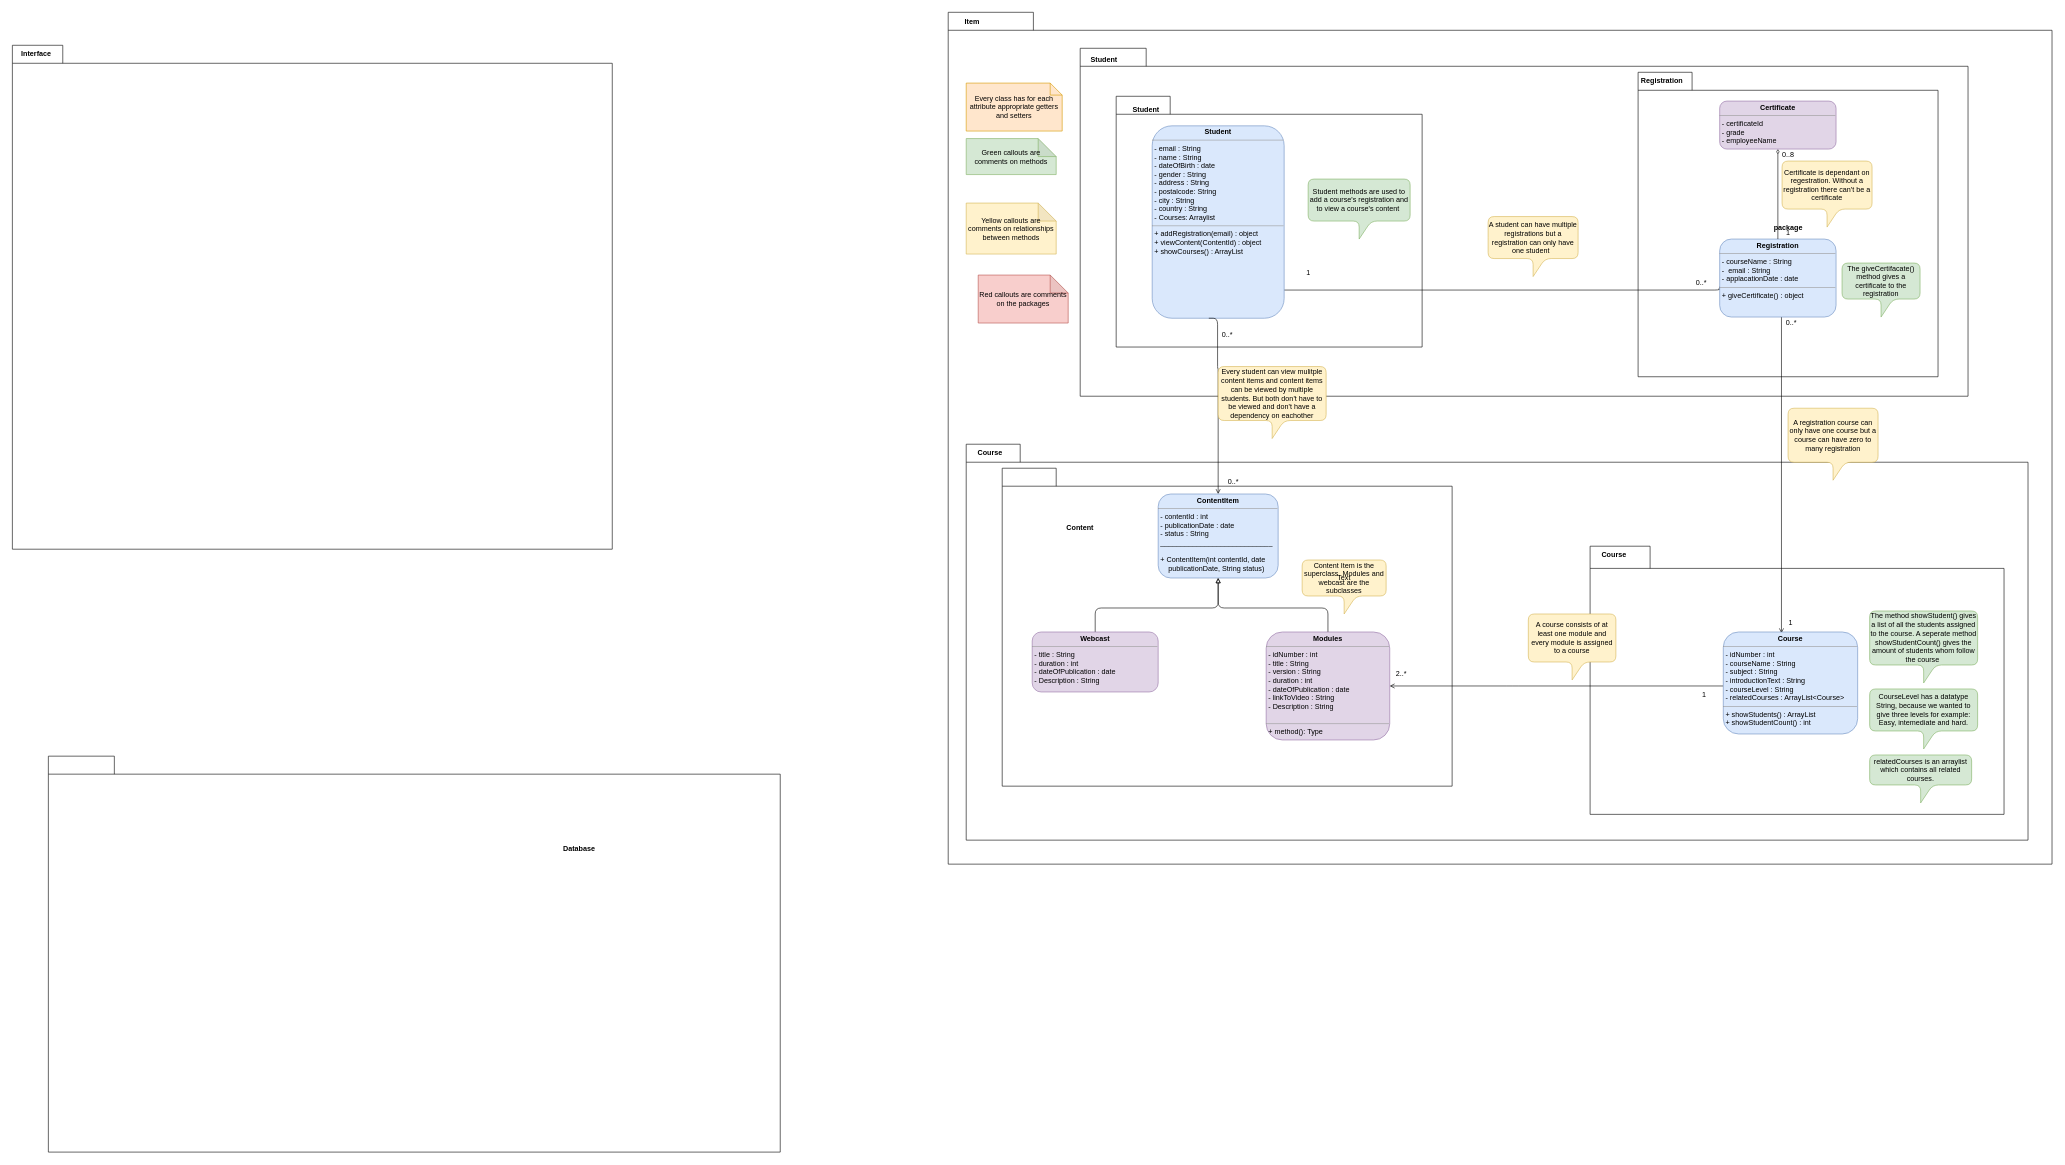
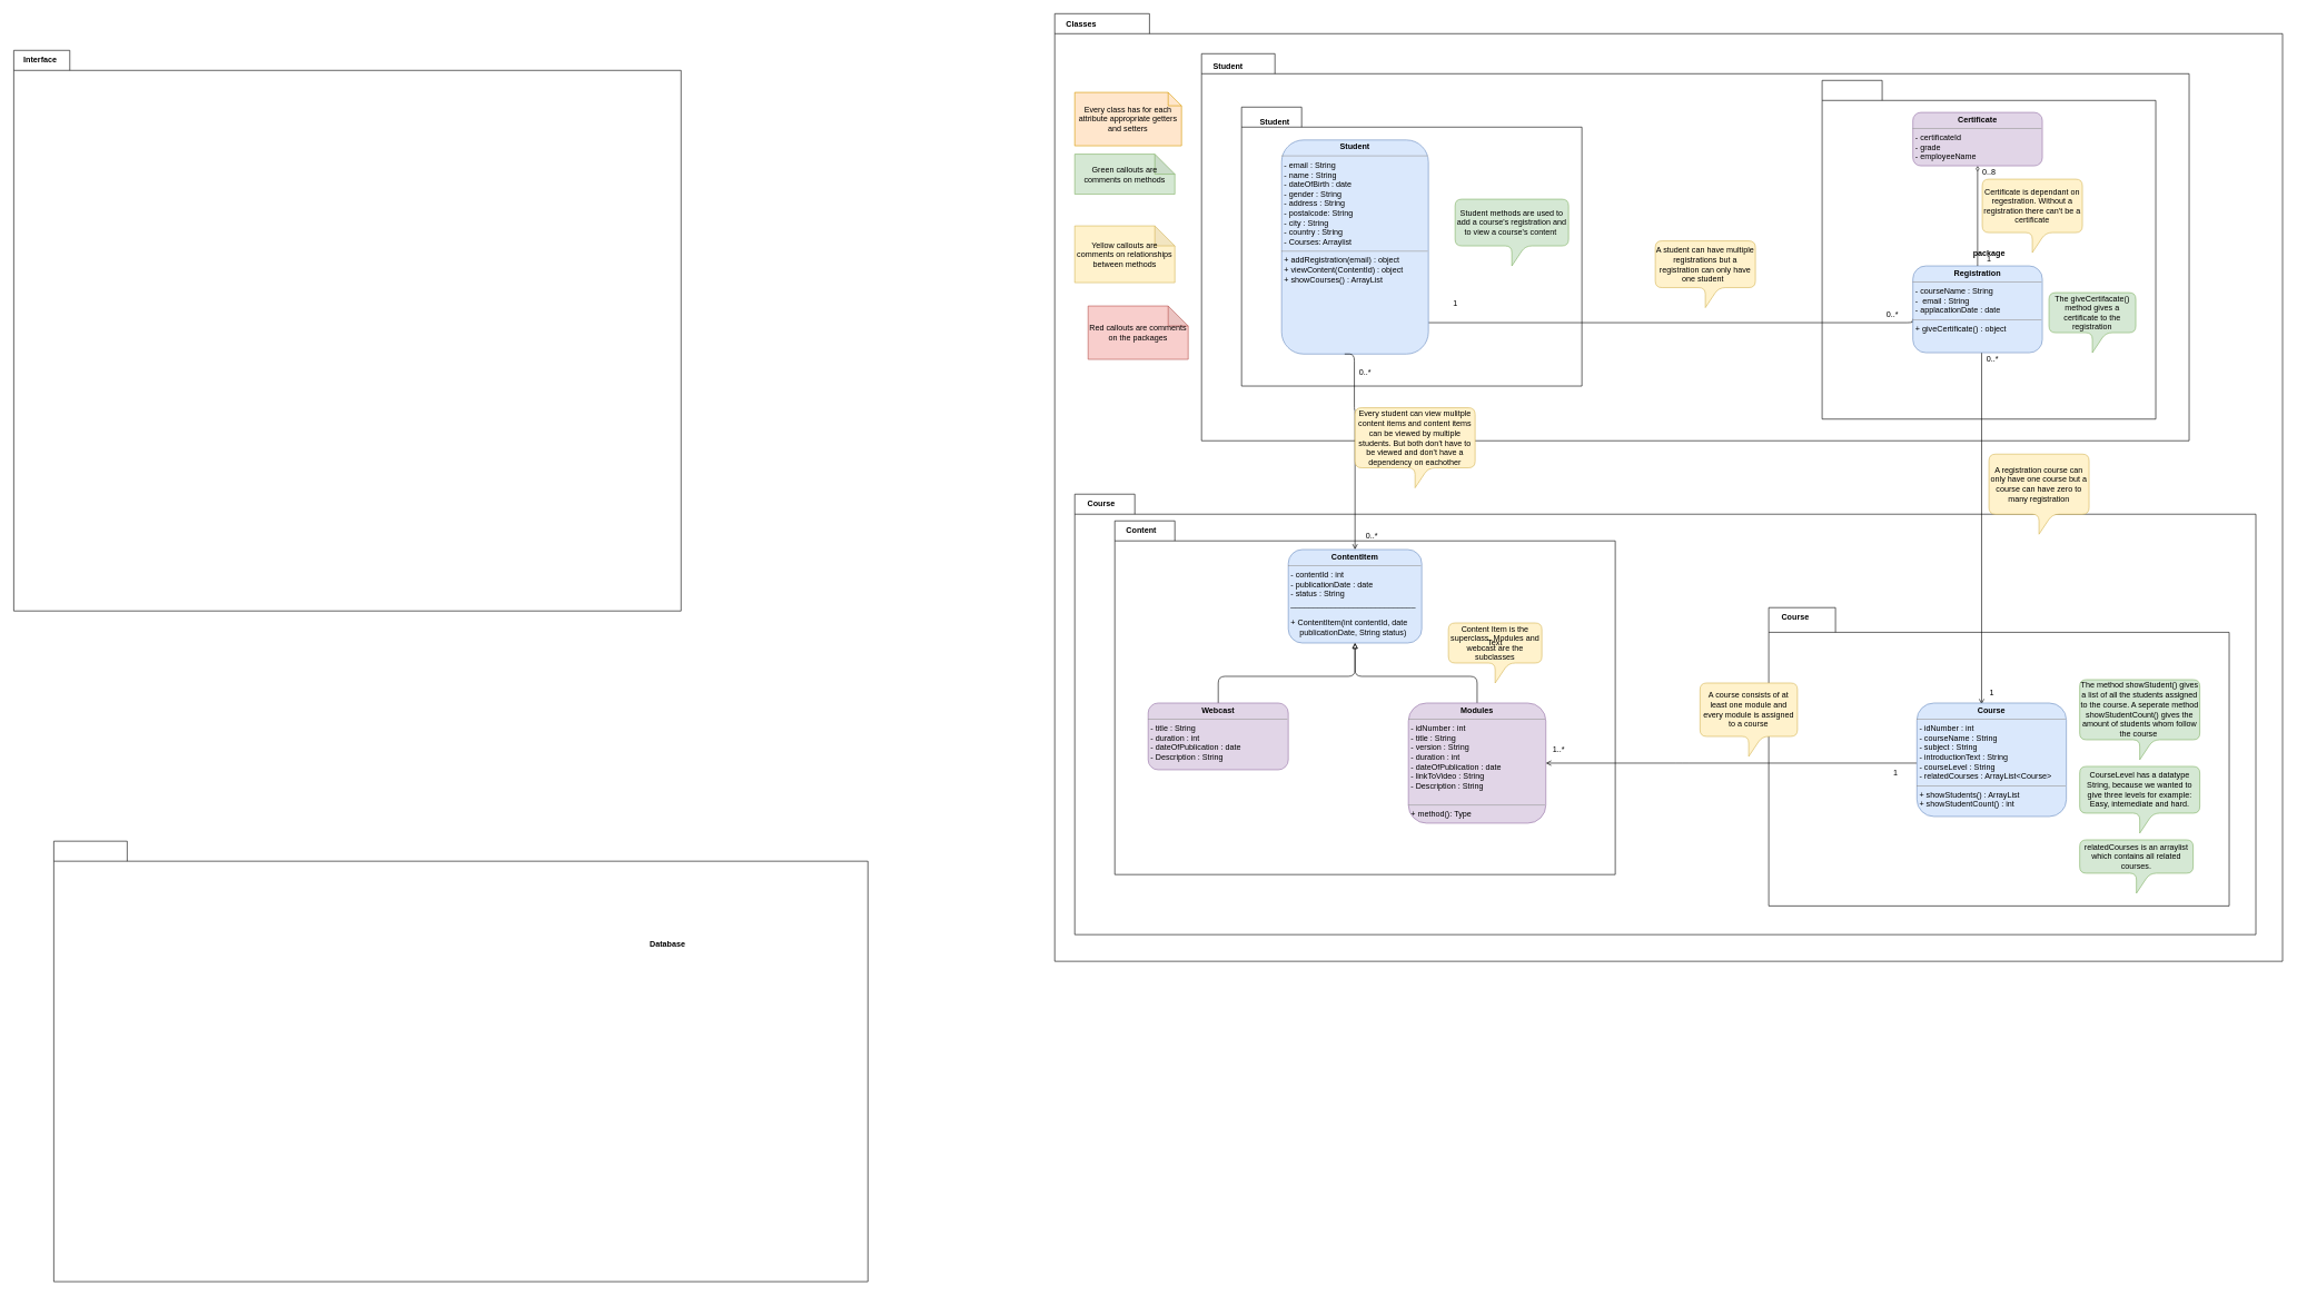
- <mxCell id="49" value="Item" style="text;align=center;fontStyle=1;verticalAlign=middle;spacingLeft=3;spacingRight=3;strokeColor=none;rotatable=0;points=[[0,0.5],[1,0.5]];portConstraint=eastwest;" parent="1" vertex="1"><mxGeometry x="1580" y="20" width="80" height="30" as="geometry" /></mxCell>
+ <mxCell id="49" value="Classes" style="text;align=center;fontStyle=1;verticalAlign=middle;spacingLeft=3;spacingRight=3;strokeColor=none;rotatable=0;points=[[0,0.5],[1,0.5]];portConstraint=eastwest;" parent="1" vertex="1"><mxGeometry x="1580" y="20" width="80" height="30" as="geometry" /></mxCell>
- <mxCell id="56" value="Registration" style="text;align=center;fontStyle=1;verticalAlign=middle;spacingLeft=3;spacingRight=3;strokeColor=none;rotatable=0;points=[[0,0.5],[1,0.5]];portConstraint=eastwest;" parent="1" vertex="1"><mxGeometry x="2730" y="120" width="80" height="26" as="geometry" /></mxCell>
- <mxCell id="59" value="Content" style="text;align=center;fontStyle=1;verticalAlign=middle;spacingLeft=3;spacingRight=3;strokeColor=none;rotatable=0;points=[[0,0.5],[1,0.5]];portConstraint=eastwest;" parent="1" vertex="1"><mxGeometry x="1760" y="865" width="80" height="26" as="geometry" /></mxCell>
+ <mxCell id="59" value="Content" style="text;align=center;fontStyle=1;verticalAlign=middle;spacingLeft=3;spacingRight=3;strokeColor=none;rotatable=0;points=[[0,0.5],[1,0.5]];portConstraint=eastwest;" parent="1" vertex="1"><mxGeometry x="1670" y="780" width="80" height="26" as="geometry" /></mxCell>
- <mxCell id="35" value="2..*" style="text;html=1;align=center;verticalAlign=middle;resizable=0;points=[];autosize=1;rounded=1;" parent="1" vertex="1"><mxGeometry x="2320" y="1113" width="30" height="20" as="geometry" /></mxCell>
+ <mxCell id="35" value="1..*" style="text;html=1;align=center;verticalAlign=middle;resizable=0;points=[];autosize=1;rounded=1;" parent="1" vertex="1"><mxGeometry x="2320" y="1113" width="30" height="20" as="geometry" /></mxCell>
- <mxCell id="53" value="Database" style="text;align=center;fontStyle=1;verticalAlign=middle;spacingLeft=3;spacingRight=3;strokeColor=none;rotatable=0;points=[[0,0.5],[1,0.5]];portConstraint=eastwest;" parent="1" vertex="1"><mxGeometry x="925" y="1400" width="80" height="26" as="geometry" /></mxCell>
+ <mxCell id="53" value="Database" style="text;align=center;fontStyle=1;verticalAlign=middle;spacingLeft=3;spacingRight=3;strokeColor=none;rotatable=0;points=[[0,0.5],[1,0.5]];portConstraint=eastwest;" parent="1" vertex="1"><mxGeometry x="960" y="1400" width="80" height="26" as="geometry" /></mxCell>
